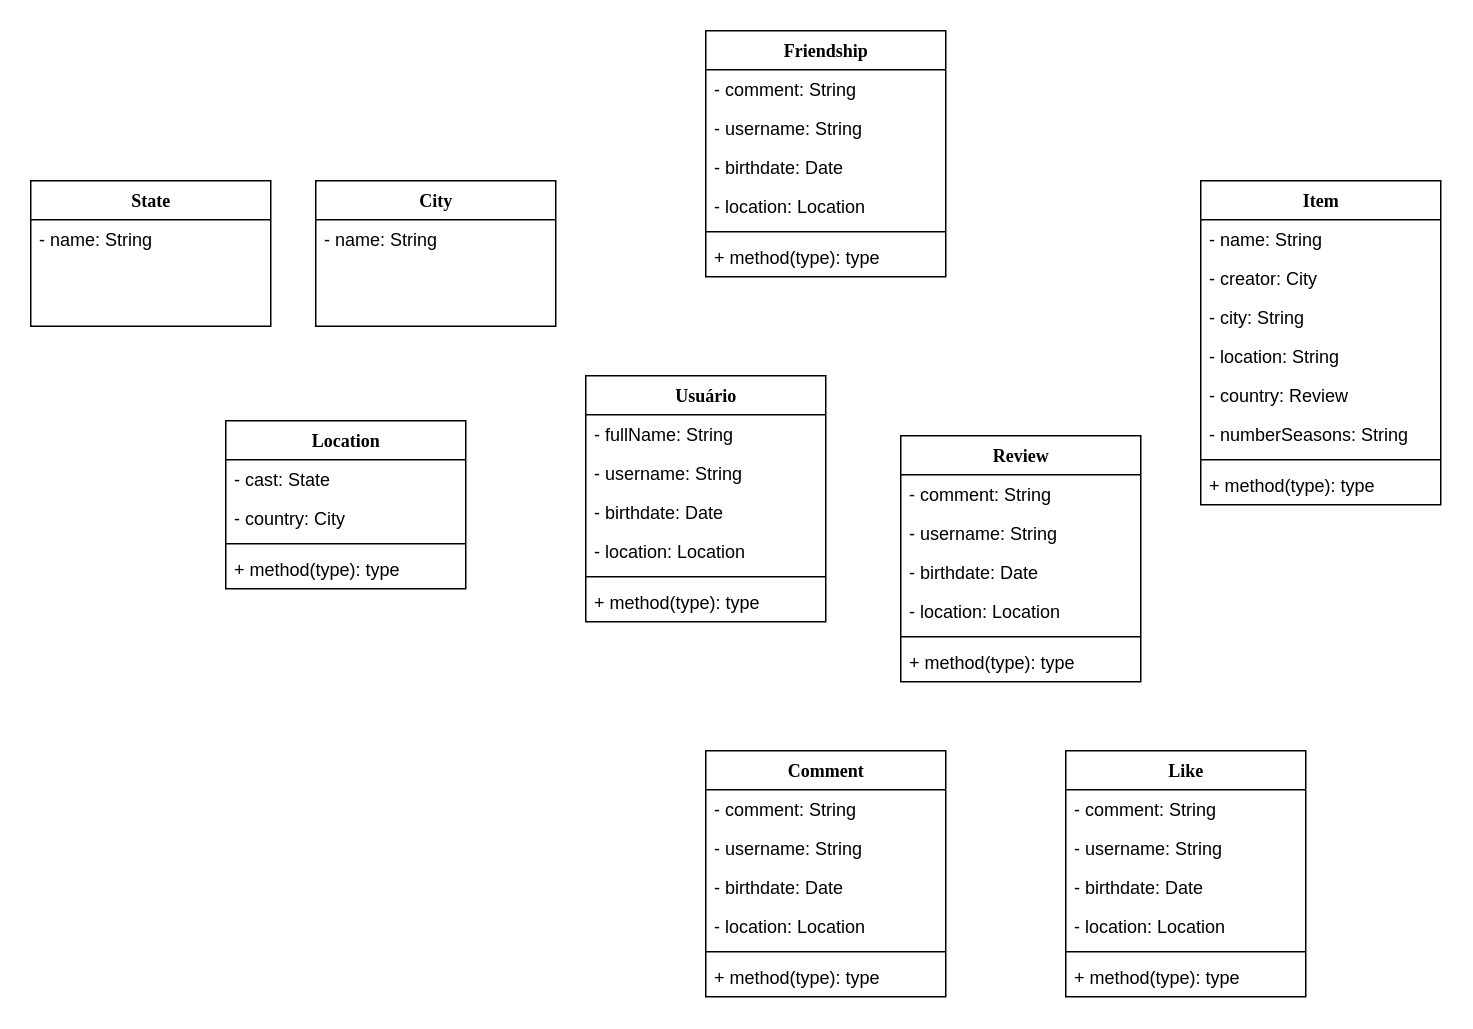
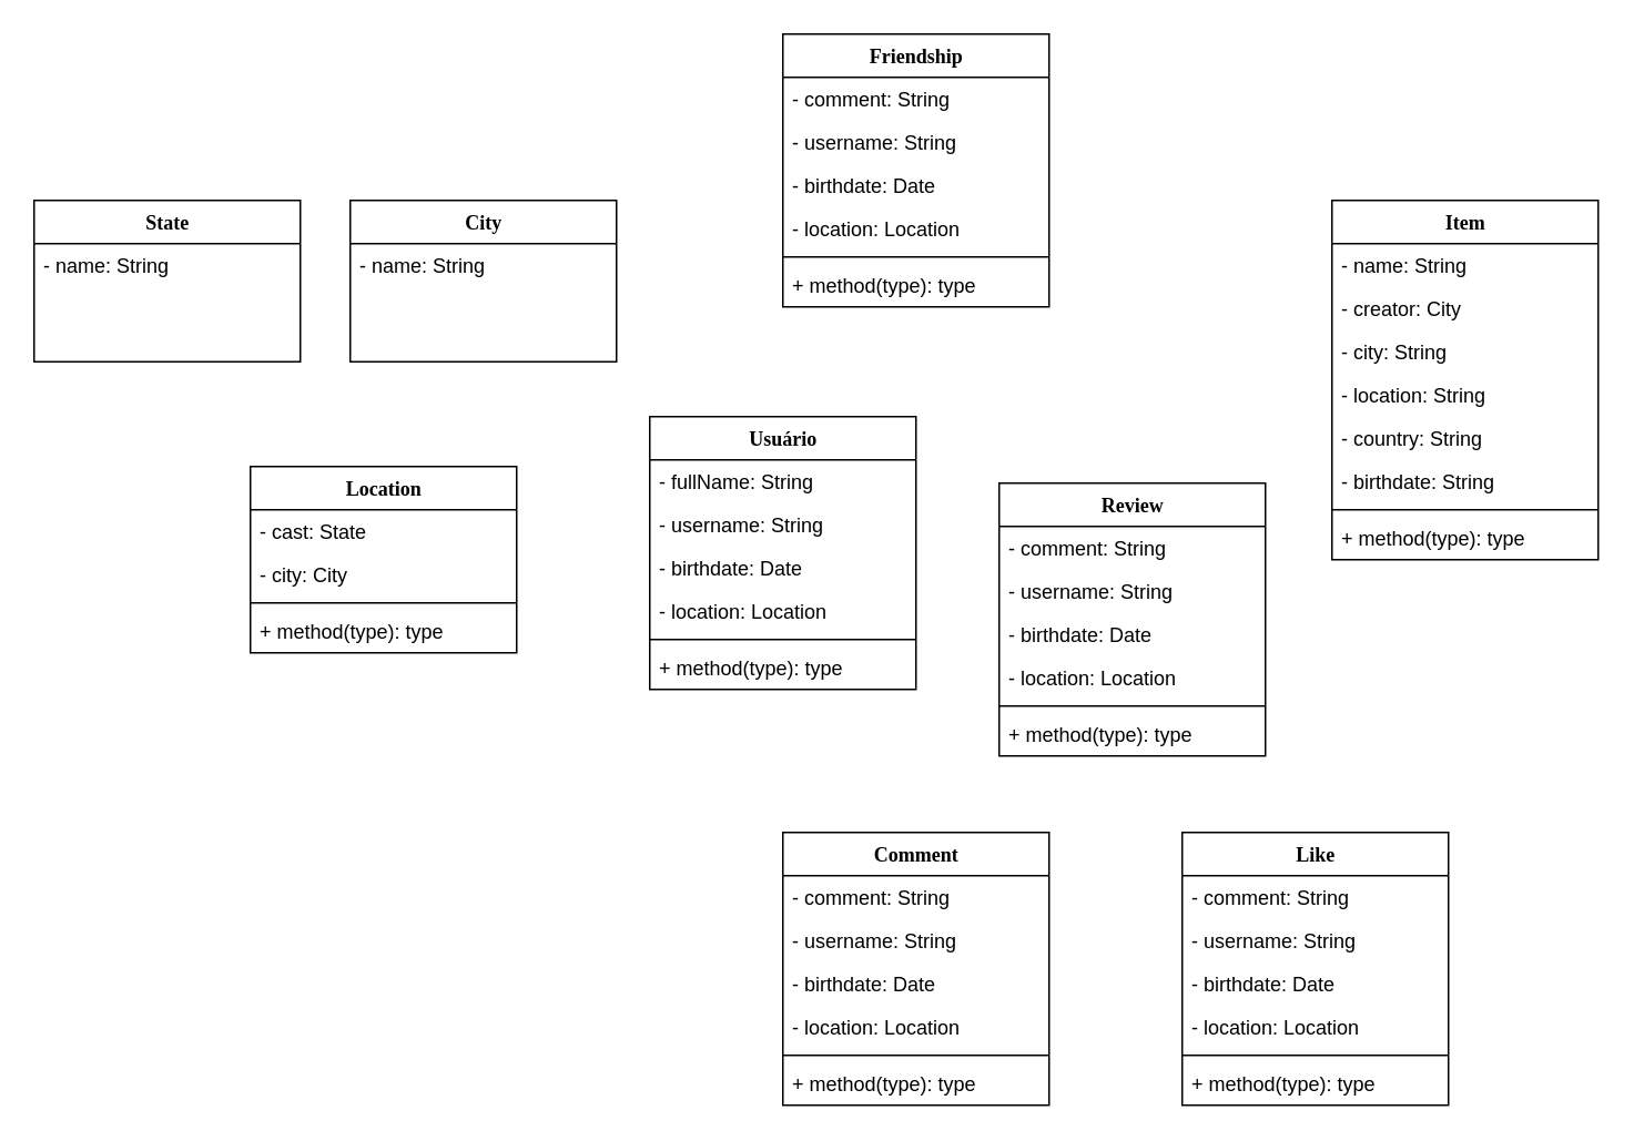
- <mxCell id="23" value="- country: Review" style="text;html=1;strokeColor=none;fillColor=none;align=left;verticalAlign=top;spacingLeft=4;spacingRight=4;whiteSpace=wrap;overflow=hidden;rotatable=0;points=[[0,0.5],[1,0.5]];portConstraint=eastwest;" vertex="1" parent="18"><mxGeometry y="130" width="160" height="26" as="geometry" /></mxCell>
+ <mxCell id="23" value="- country: String" style="text;html=1;strokeColor=none;fillColor=none;align=left;verticalAlign=top;spacingLeft=4;spacingRight=4;whiteSpace=wrap;overflow=hidden;rotatable=0;points=[[0,0.5],[1,0.5]];portConstraint=eastwest;" vertex="1" parent="18"><mxGeometry y="130" width="160" height="26" as="geometry" /></mxCell>
- <mxCell id="24" value="- numberSeasons: String" style="text;html=1;strokeColor=none;fillColor=none;align=left;verticalAlign=top;spacingLeft=4;spacingRight=4;whiteSpace=wrap;overflow=hidden;rotatable=0;points=[[0,0.5],[1,0.5]];portConstraint=eastwest;" vertex="1" parent="18"><mxGeometry y="156" width="160" height="26" as="geometry" /></mxCell>
+ <mxCell id="24" value="- birthdate: String" style="text;html=1;strokeColor=none;fillColor=none;align=left;verticalAlign=top;spacingLeft=4;spacingRight=4;whiteSpace=wrap;overflow=hidden;rotatable=0;points=[[0,0.5],[1,0.5]];portConstraint=eastwest;" vertex="1" parent="18"><mxGeometry y="156" width="160" height="26" as="geometry" /></mxCell>
- <mxCell id="11" value="- country: City" style="text;html=1;strokeColor=none;fillColor=none;align=left;verticalAlign=top;spacingLeft=4;spacingRight=4;whiteSpace=wrap;overflow=hidden;rotatable=0;points=[[0,0.5],[1,0.5]];portConstraint=eastwest;" vertex="1" parent="9"><mxGeometry y="52" width="160" height="26" as="geometry" /></mxCell>
+ <mxCell id="11" value="- city: City" style="text;html=1;strokeColor=none;fillColor=none;align=left;verticalAlign=top;spacingLeft=4;spacingRight=4;whiteSpace=wrap;overflow=hidden;rotatable=0;points=[[0,0.5],[1,0.5]];portConstraint=eastwest;" vertex="1" parent="9"><mxGeometry y="52" width="160" height="26" as="geometry" /></mxCell>
